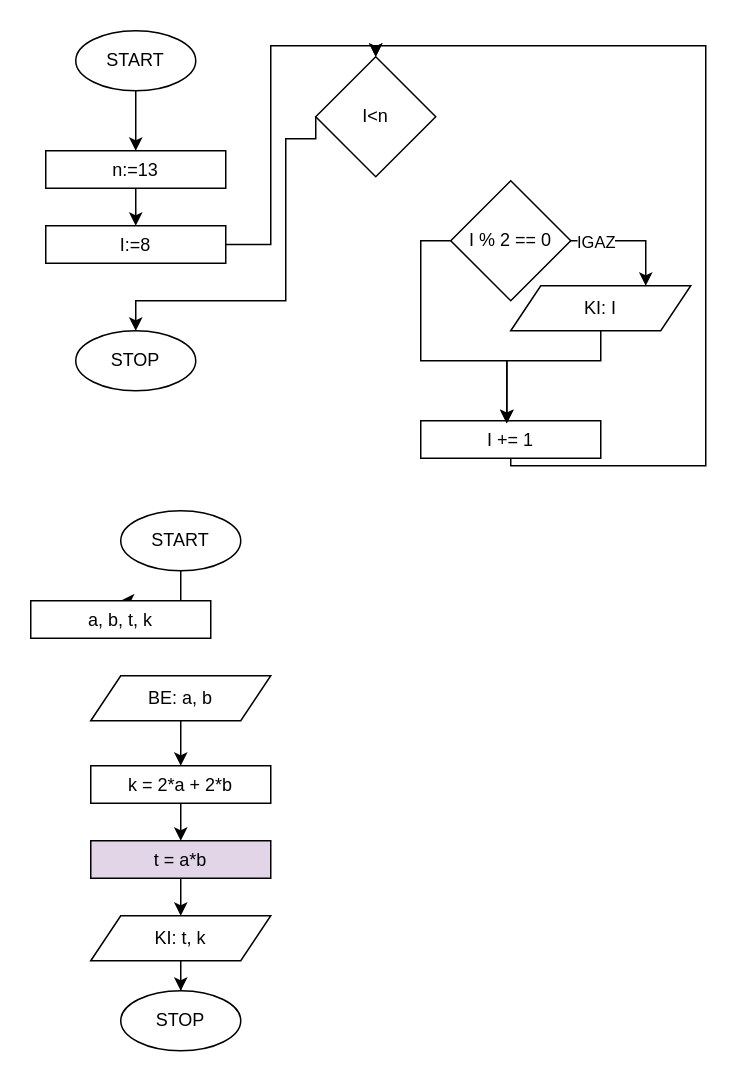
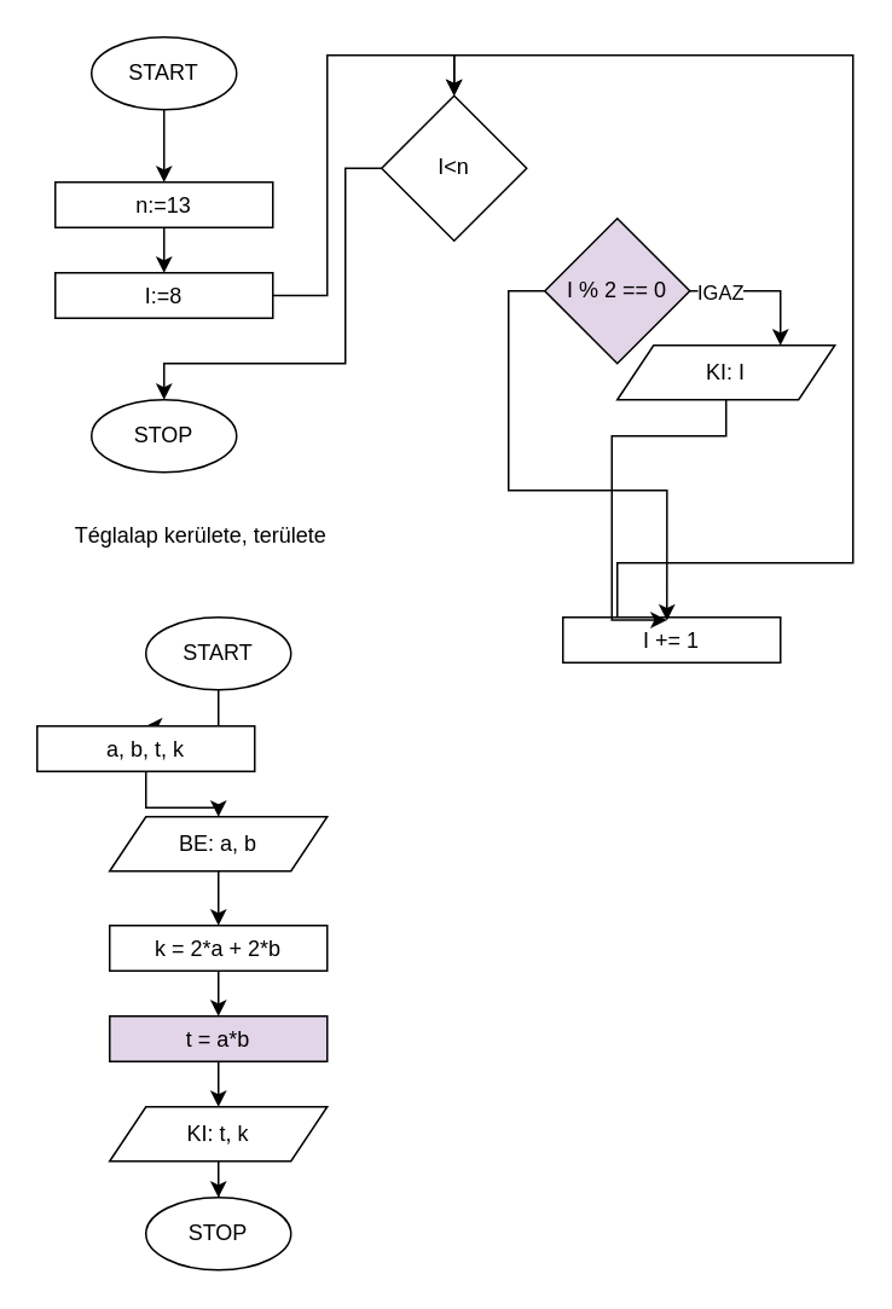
- <mxCell id="9" value="I&amp;lt;n" style="rhombus;whiteSpace=wrap;html=1;" vertex="1" parent="1"><mxGeometry x="210" y="37.33" width="80" height="80" as="geometry" /></mxCell>
+ <mxCell id="9" value="I&amp;lt;n" style="rhombus;whiteSpace=wrap;html=1;" vertex="1" parent="1"><mxGeometry x="210" y="52.33" width="80" height="80" as="geometry" /></mxCell>
- <mxCell id="17" value="I % 2 == 0" style="rhombus;whiteSpace=wrap;html=1;" vertex="1" parent="1"><mxGeometry x="300" y="120" width="80" height="80" as="geometry" /></mxCell>
+ <mxCell id="17" value="I % 2 == 0" style="rhombus;whiteSpace=wrap;html=1;fillColor=#e1d5e7;" vertex="1" parent="1"><mxGeometry x="300" y="120" width="80" height="80" as="geometry" /></mxCell>
- <mxCell id="11" value="I += 1" style="rounded=0;whiteSpace=wrap;html=1;" vertex="1" parent="1"><mxGeometry x="280" y="280" width="120" height="25" as="geometry" /></mxCell>
+ <mxCell id="11" value="I += 1" style="rounded=0;whiteSpace=wrap;html=1;" vertex="1" parent="1"><mxGeometry x="310" y="340" width="120" height="25" as="geometry" /></mxCell>
+ <mxCell id="14" value="Téglalap kerülete, területe" style="text;html=1;align=center;verticalAlign=middle;resizable=0;points=[];autosize=1;strokeColor=none;fillColor=none;" vertex="1" parent="1"><mxGeometry x="30" y="280" width="160" height="30" as="geometry" /></mxCell>
+ <mxCell id="25" style="edgeStyle=orthogonalEdgeStyle;rounded=0;orthogonalLoop=1;jettySize=auto;html=1;entryX=0.5;entryY=0;entryDx=0;entryDy=0;" edge="1" parent="1" source="26" target="24"><mxGeometry relative="1" as="geometry" /></mxCell>
